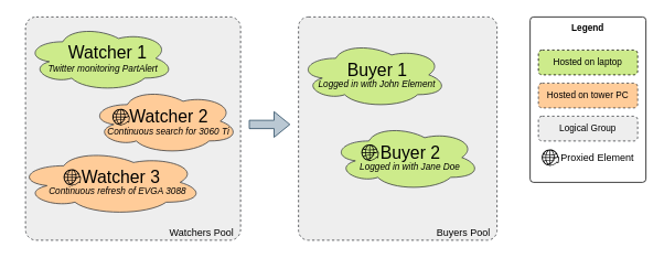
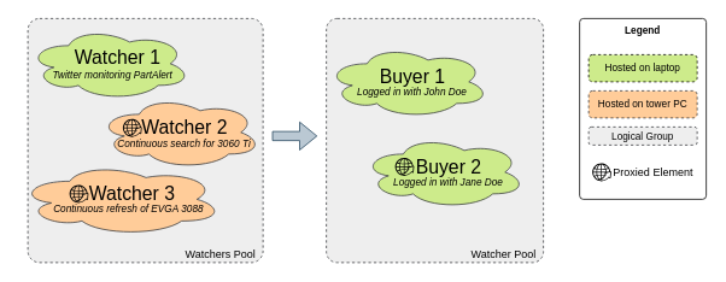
- <mxCell id="22" value="&lt;span style=&quot;font-family: &amp;quot;helvetica&amp;quot; ; font-size: 11px&quot;&gt;Logged in with John Element&lt;/span&gt;" style="text;html=1;strokeColor=none;fillColor=none;align=center;verticalAlign=middle;whiteSpace=wrap;rounded=0;fontSize=21;fontColor=#000000;fontStyle=2" parent="19" vertex="1"><mxGeometry x="20" y="30" width="150" height="34" as="geometry" /></mxCell>
+ <mxCell id="22" value="&lt;span style=&quot;font-family: &amp;quot;helvetica&amp;quot; ; font-size: 11px&quot;&gt;Logged in with John Doe&lt;/span&gt;" style="text;html=1;strokeColor=none;fillColor=none;align=center;verticalAlign=middle;whiteSpace=wrap;rounded=0;fontSize=21;fontColor=#000000;fontStyle=2" parent="19" vertex="1"><mxGeometry x="20" y="30" width="150" height="34" as="geometry" /></mxCell>
- <mxCell id="31" value="Logical Group" style="rounded=1;whiteSpace=wrap;html=1;fontSize=11;fillColor=#eeeeee;strokeColor=#36393d;dashed=1;" parent="1" vertex="1"><mxGeometry x="650" y="140" width="120" height="30" as="geometry" /></mxCell>
+ <mxCell id="31" value="Logical Group" style="rounded=1;whiteSpace=wrap;html=1;fontSize=11;fillColor=#eeeeee;strokeColor=#36393d;dashed=1;" parent="1" vertex="1"><mxGeometry x="650" y="140" width="120" height="20" as="geometry" /></mxCell>
- <mxCell id="3" value="Buyers Pool" style="rounded=1;whiteSpace=wrap;html=1;arcSize=5;fillColor=#eeeeee;strokeColor=#36393d;verticalAlign=bottom;align=right;spacingRight=6;dashed=1;" parent="1" vertex="1"><mxGeometry x="360" y="20" width="240" height="270" as="geometry" /></mxCell>
+ <mxCell id="3" value="Watcher Pool" style="rounded=1;whiteSpace=wrap;html=1;arcSize=5;fillColor=#eeeeee;strokeColor=#36393d;verticalAlign=bottom;align=right;spacingRight=6;dashed=1;" parent="1" vertex="1"><mxGeometry x="360" y="20" width="240" height="270" as="geometry" /></mxCell>
